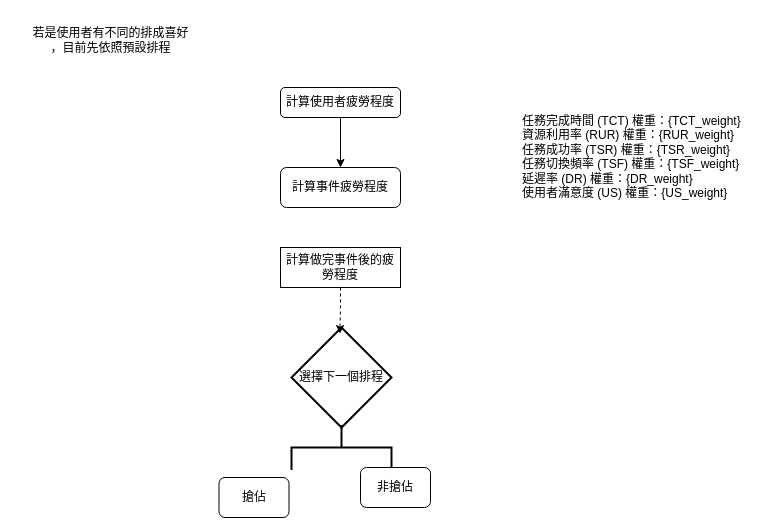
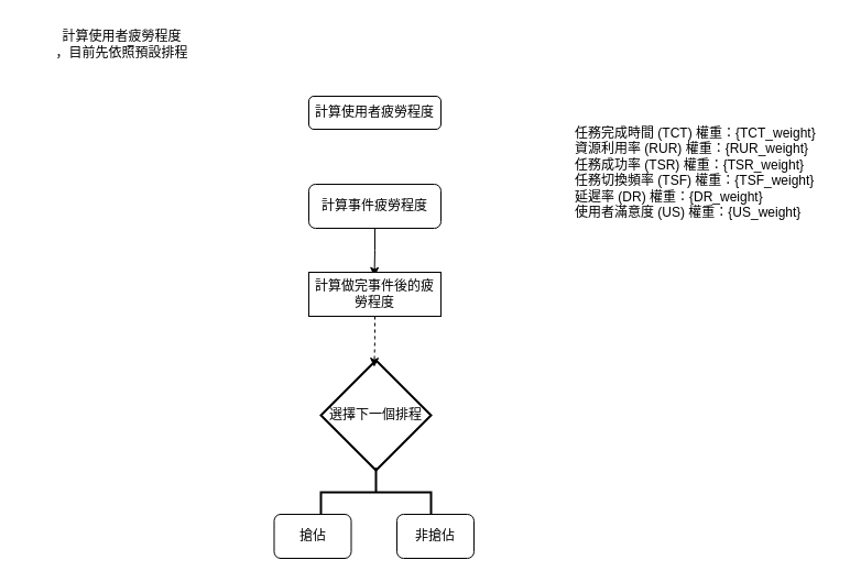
- <mxCell id="7" value="若是使用者有不同的排成喜好&lt;br&gt;，目前先依照預設排程" style="text;html=1;align=center;verticalAlign=middle;resizable=0;points=[];autosize=1;strokeColor=none;fillColor=none;" vertex="1" parent="1"><mxGeometry y="20" width="180" height="40" as="geometry" x="20" /></mxCell>
+ <mxCell id="7" value="計算使用者疲勞程度&lt;br&gt;，目前先依照預設排程" style="text;html=1;align=center;verticalAlign=middle;resizable=0;points=[];autosize=1;strokeColor=none;fillColor=none;" vertex="1" parent="1"><mxGeometry y="20" width="180" height="40" as="geometry" x="20" /></mxCell>
- <mxCell id="2" style="edgeStyle=orthogonalEdgeStyle;rounded=0;orthogonalLoop=1;jettySize=auto;html=1;" edge="1" parent="1" source="3" target="5"><mxGeometry relative="1" as="geometry" /></mxCell>
+ <mxCell id="4" style="edgeStyle=orthogonalEdgeStyle;rounded=0;orthogonalLoop=1;jettySize=auto;html=1;entryX=0.496;entryY=0.096;entryDx=0;entryDy=0;entryPerimeter=0;" edge="1" parent="1" source="5" target="6"><mxGeometry relative="1" as="geometry"><mxPoint x="340" y="247" as="targetPoint" /></mxGeometry></mxCell>
- <mxCell id="11" value="搶佔" style="rounded=1;whiteSpace=wrap;html=1;" vertex="1" parent="1"><mxGeometry x="218.5" y="477" width="70" height="40" as="geometry" /></mxCell>
+ <mxCell id="11" value="搶佔" style="rounded=1;whiteSpace=wrap;html=1;" vertex="1" parent="1"><mxGeometry x="248.5" y="467" width="70" height="40" as="geometry" /></mxCell>
